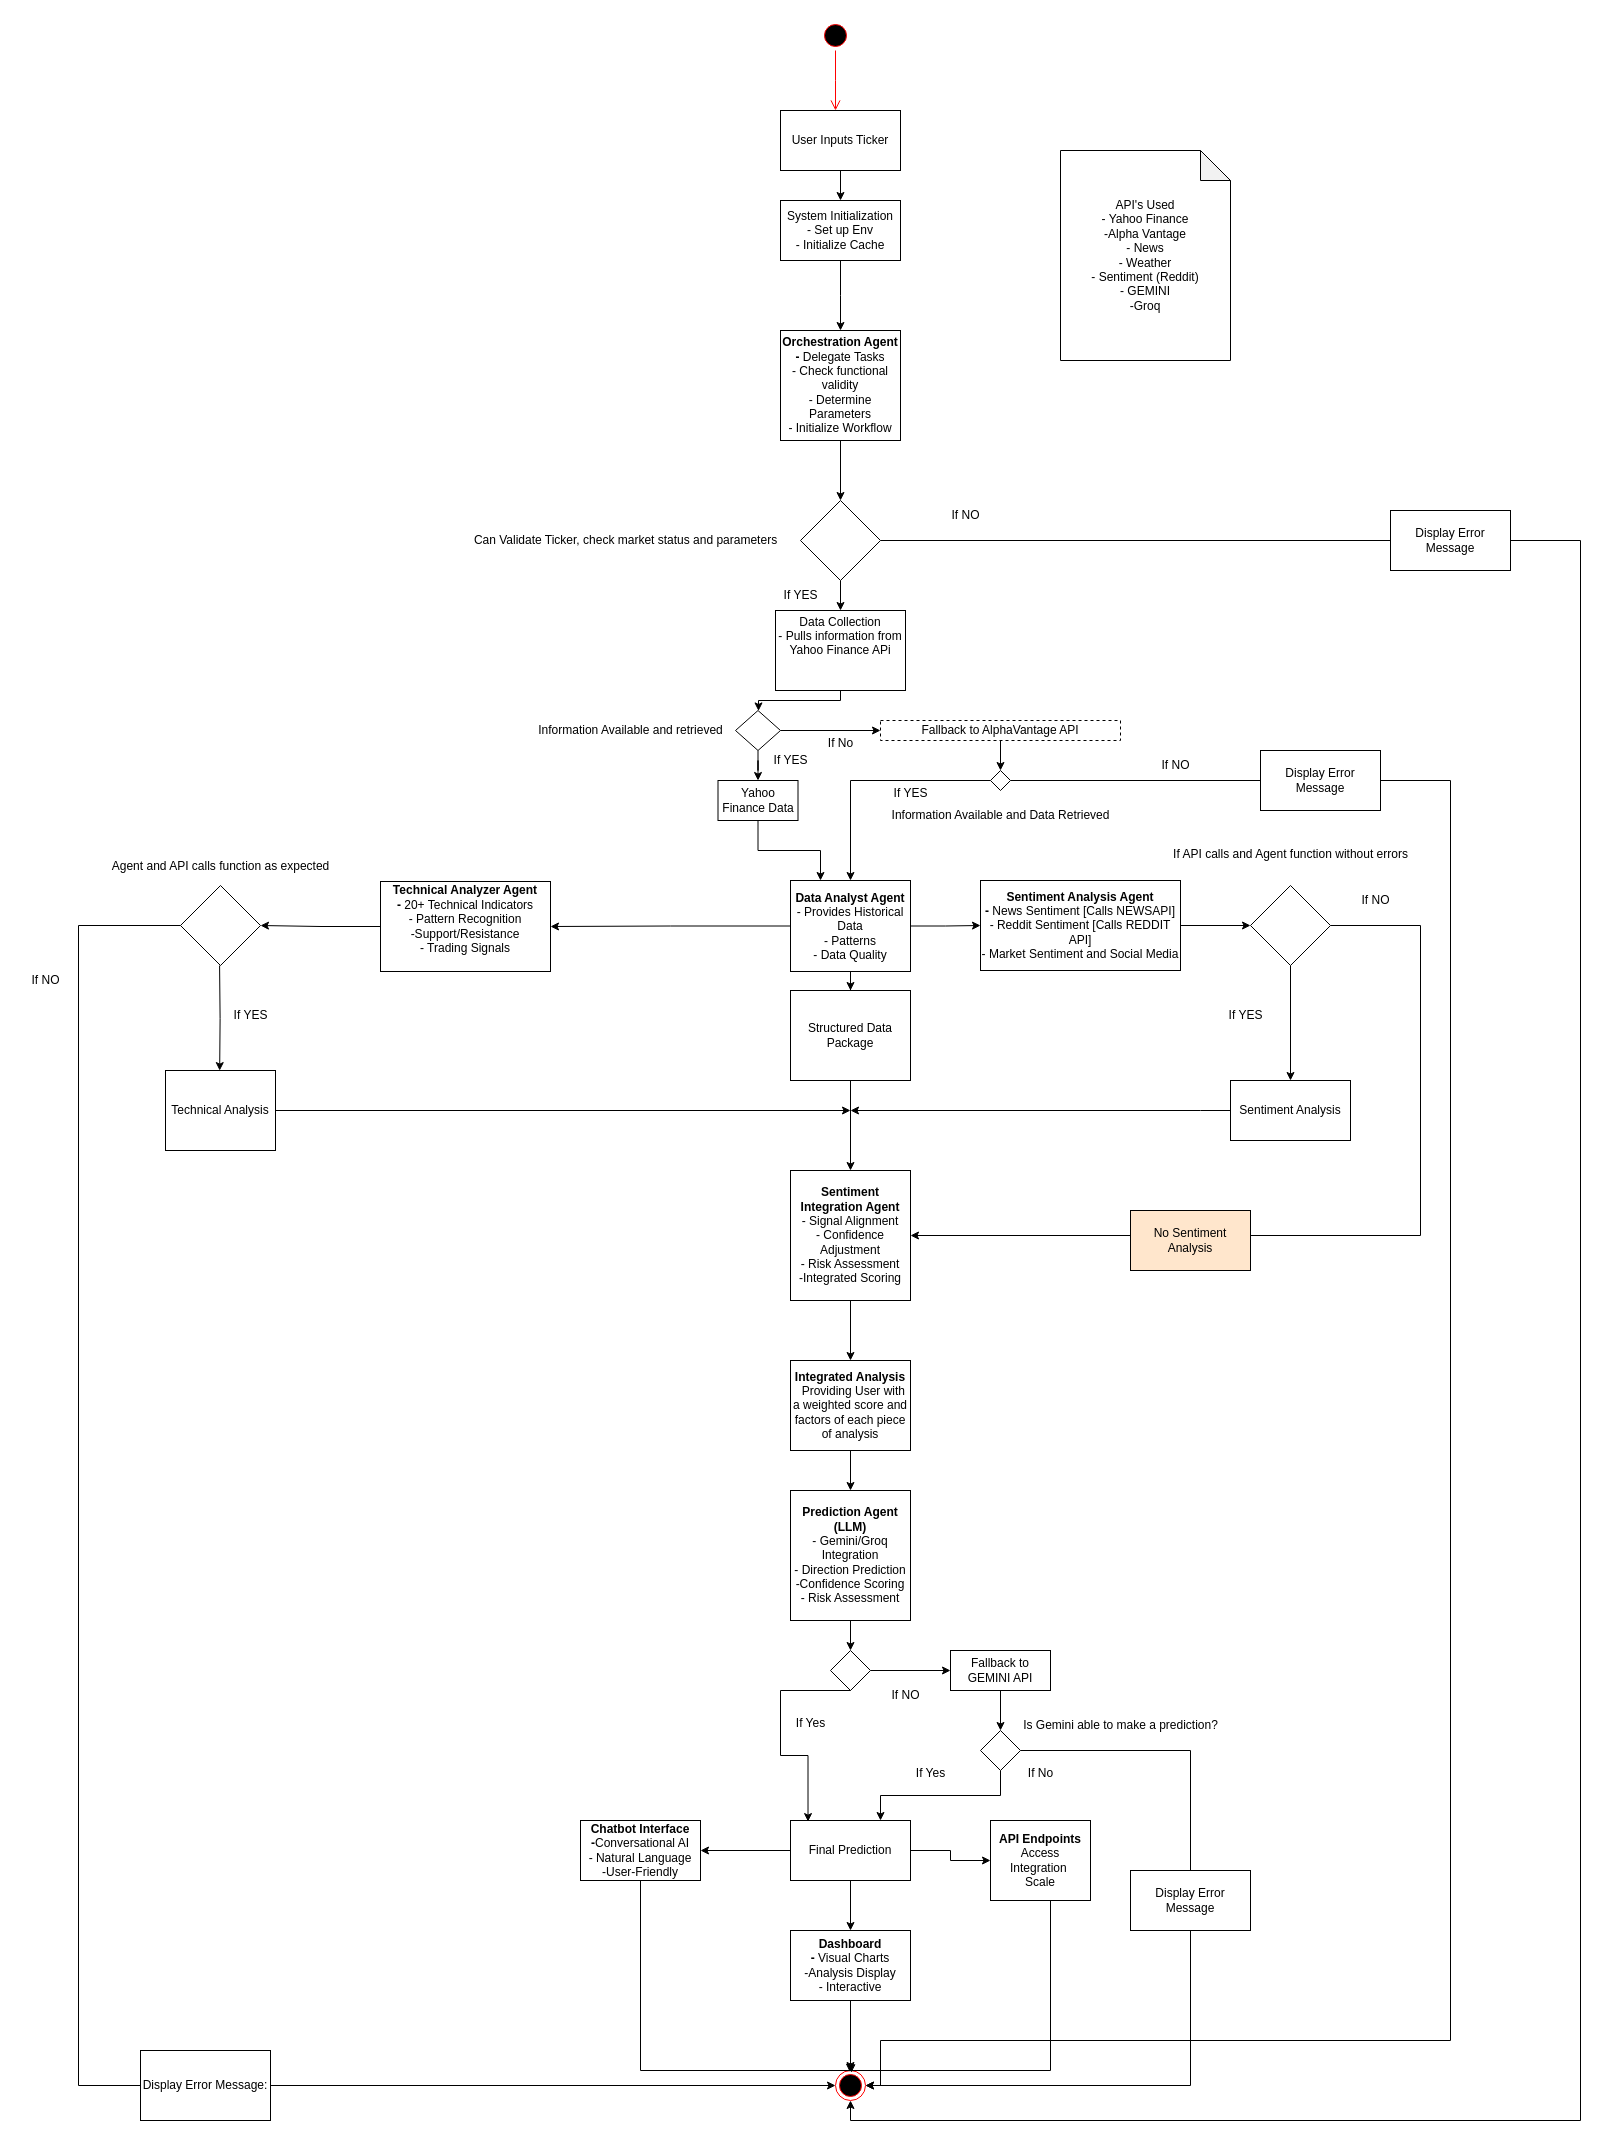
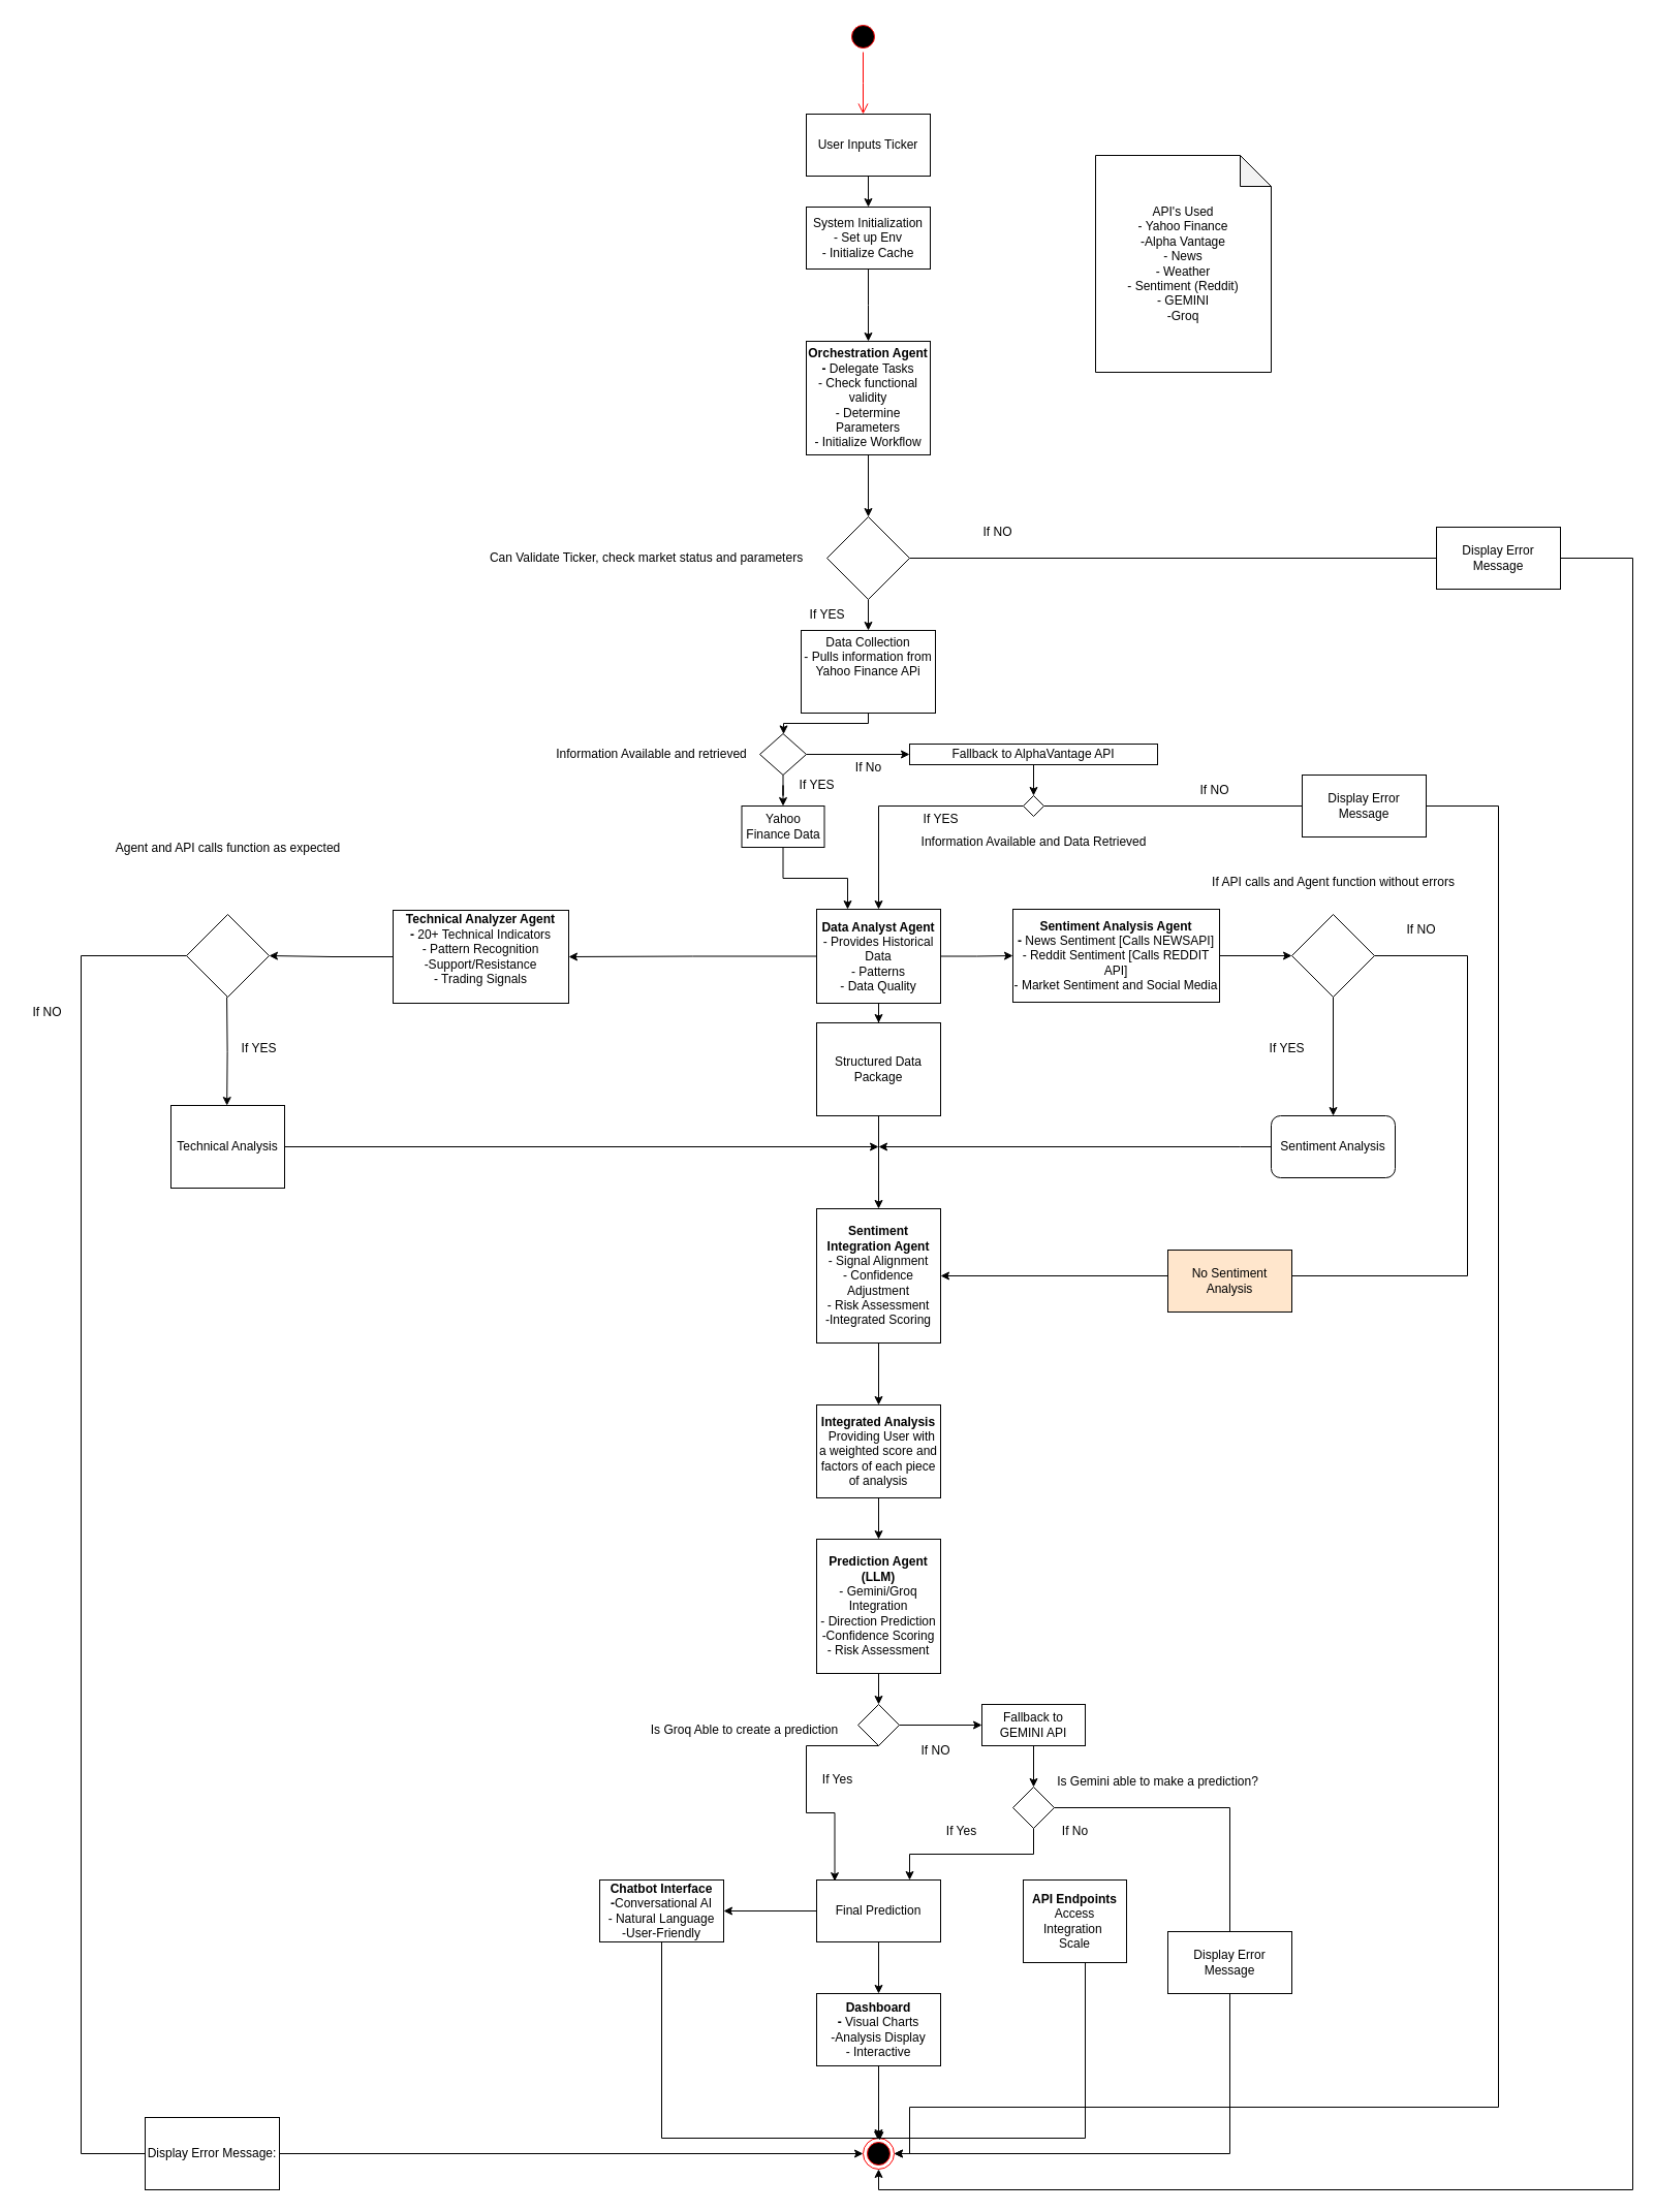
- <mxCell id="70" value="Fallback to AlphaVantage API" style="whiteSpace=wrap;html=1;dashed=1;" vertex="1" parent="1"><mxGeometry x="880" y="720" width="240" height="20" as="geometry" /></mxCell>
+ <mxCell id="70" value="Fallback to AlphaVantage API" style="whiteSpace=wrap;html=1;" vertex="1" parent="1"><mxGeometry x="880" y="720" width="240" height="20" as="geometry" /></mxCell>
- <mxCell id="46" value="Agent and API calls function as expected" style="text;html=1;align=center;verticalAlign=middle;resizable=0;points=[];autosize=1;strokeColor=none;fillColor=none;" parent="1" vertex="1"><mxGeometry y="851" width="240" height="30" as="geometry" x="100" /></mxCell>
+ <mxCell id="46" value="Agent and API calls function as expected" style="text;html=1;align=center;verticalAlign=middle;resizable=0;points=[];autosize=1;strokeColor=none;fillColor=none;" parent="1" vertex="1"><mxGeometry x="100" y="806" width="240" height="30" as="geometry" /></mxCell>
- <mxCell id="42" value="Sentiment Analysis" style="whiteSpace=wrap;html=1;" parent="1" vertex="1"><mxGeometry x="1230" y="1080" width="120" height="60" as="geometry" /></mxCell>
+ <mxCell id="42" value="Sentiment Analysis" style="whiteSpace=wrap;html=1;rounded=1;" parent="1" vertex="1"><mxGeometry x="1230" y="1080" width="120" height="60" as="geometry" /></mxCell>
+ <mxCell id="79" value="Is Groq Able to create a prediction" style="text;html=1;align=center;verticalAlign=middle;resizable=0;points=[];autosize=1;strokeColor=none;fillColor=none;" vertex="1" parent="1"><mxGeometry x="620" y="1660" width="200" height="30" as="geometry" /></mxCell>
- <mxCell id="25" value="" style="edgeStyle=orthogonalEdgeStyle;rounded=0;orthogonalLoop=1;jettySize=auto;html=1;" parent="1" source="28" target="29" edge="1"><mxGeometry relative="1" as="geometry" /></mxCell>
